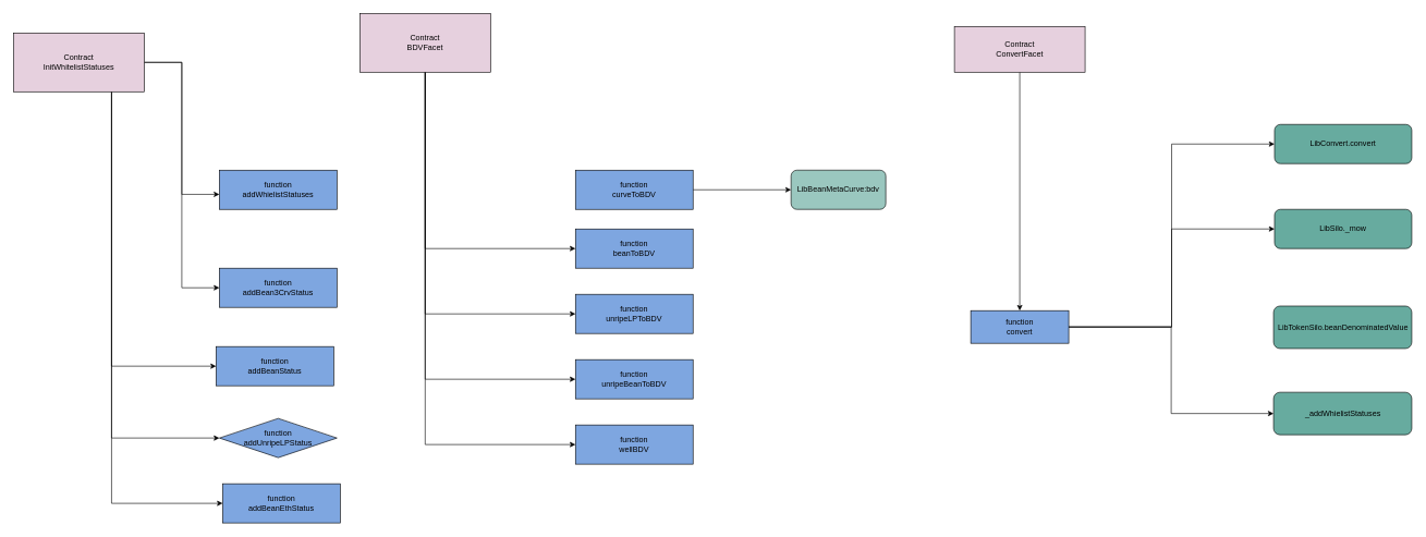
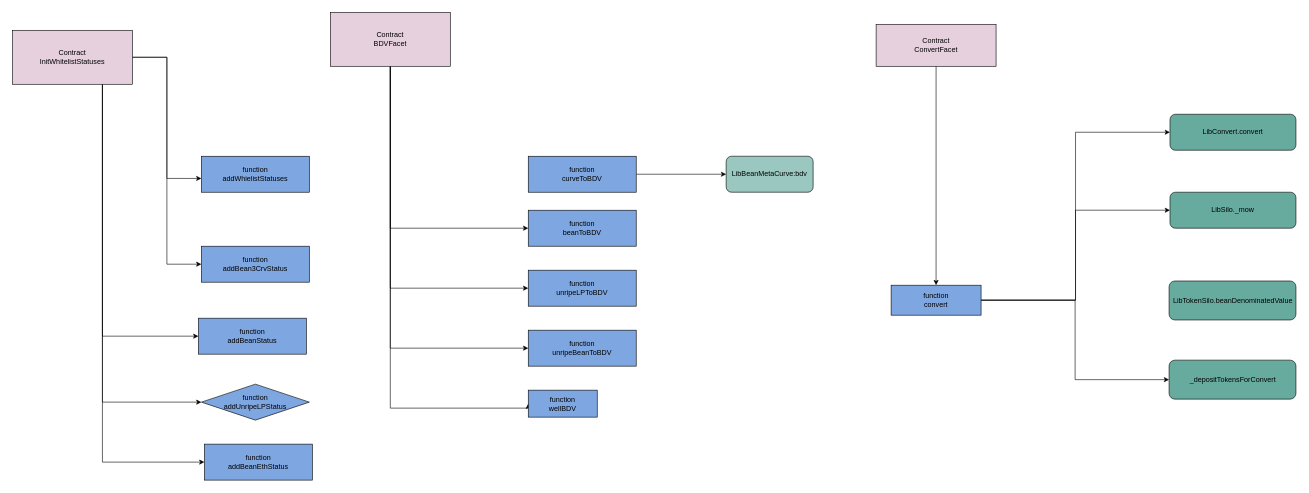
- <mxCell id="34" value="_addWhielistStatuses" style="rounded=1;whiteSpace=wrap;html=1;fillColor=#67AB9F;" vertex="1" parent="1"><mxGeometry x="1948.5" y="600" width="211.5" height="65" as="geometry" /></mxCell>
+ <mxCell id="34" value="_depositTokensForConvert" style="rounded=1;whiteSpace=wrap;html=1;fillColor=#67AB9F;" vertex="1" parent="1"><mxGeometry x="1948.5" y="600" width="211.5" height="65" as="geometry" /></mxCell>
- <mxCell id="23" value="function&lt;br&gt;wellBDV" style="whiteSpace=wrap;html=1;rounded=0;fillColor=#7EA6E0;" parent="1" vertex="1"><mxGeometry x="880" y="650" width="180" height="60" as="geometry" /></mxCell>
+ <mxCell id="23" value="function&lt;br&gt;wellBDV" style="whiteSpace=wrap;html=1;rounded=0;fillColor=#7EA6E0;" parent="1" vertex="1"><mxGeometry x="880" y="650" width="115" height="45" as="geometry" /></mxCell>
